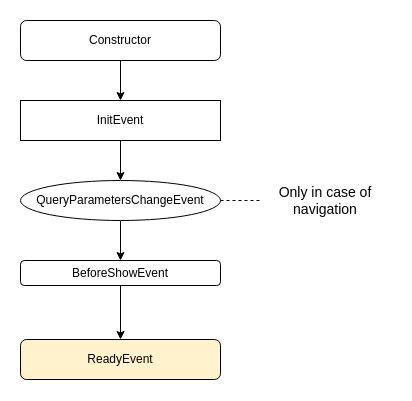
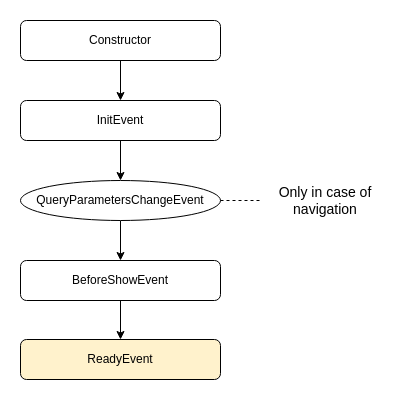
- <mxCell id="5" value="InitEvent" style="whiteSpace=wrap;html=1;rounded=0;" parent="1" vertex="1"><mxGeometry x="20" y="100" width="200" height="40" as="geometry" /></mxCell>
+ <mxCell id="5" value="InitEvent" style="rounded=1;whiteSpace=wrap;html=1;" parent="1" vertex="1"><mxGeometry x="20" y="100" width="200" height="40" as="geometry" /></mxCell>
- <mxCell id="9" value="BeforeShowEvent" style="whiteSpace=wrap;html=1;rounded=1;" parent="1" vertex="1"><mxGeometry x="20" y="260" width="200" height="25" as="geometry" /></mxCell>
+ <mxCell id="9" value="BeforeShowEvent" style="whiteSpace=wrap;html=1;rounded=1;" parent="1" vertex="1"><mxGeometry x="20" y="260" width="200" height="40" as="geometry" /></mxCell>
